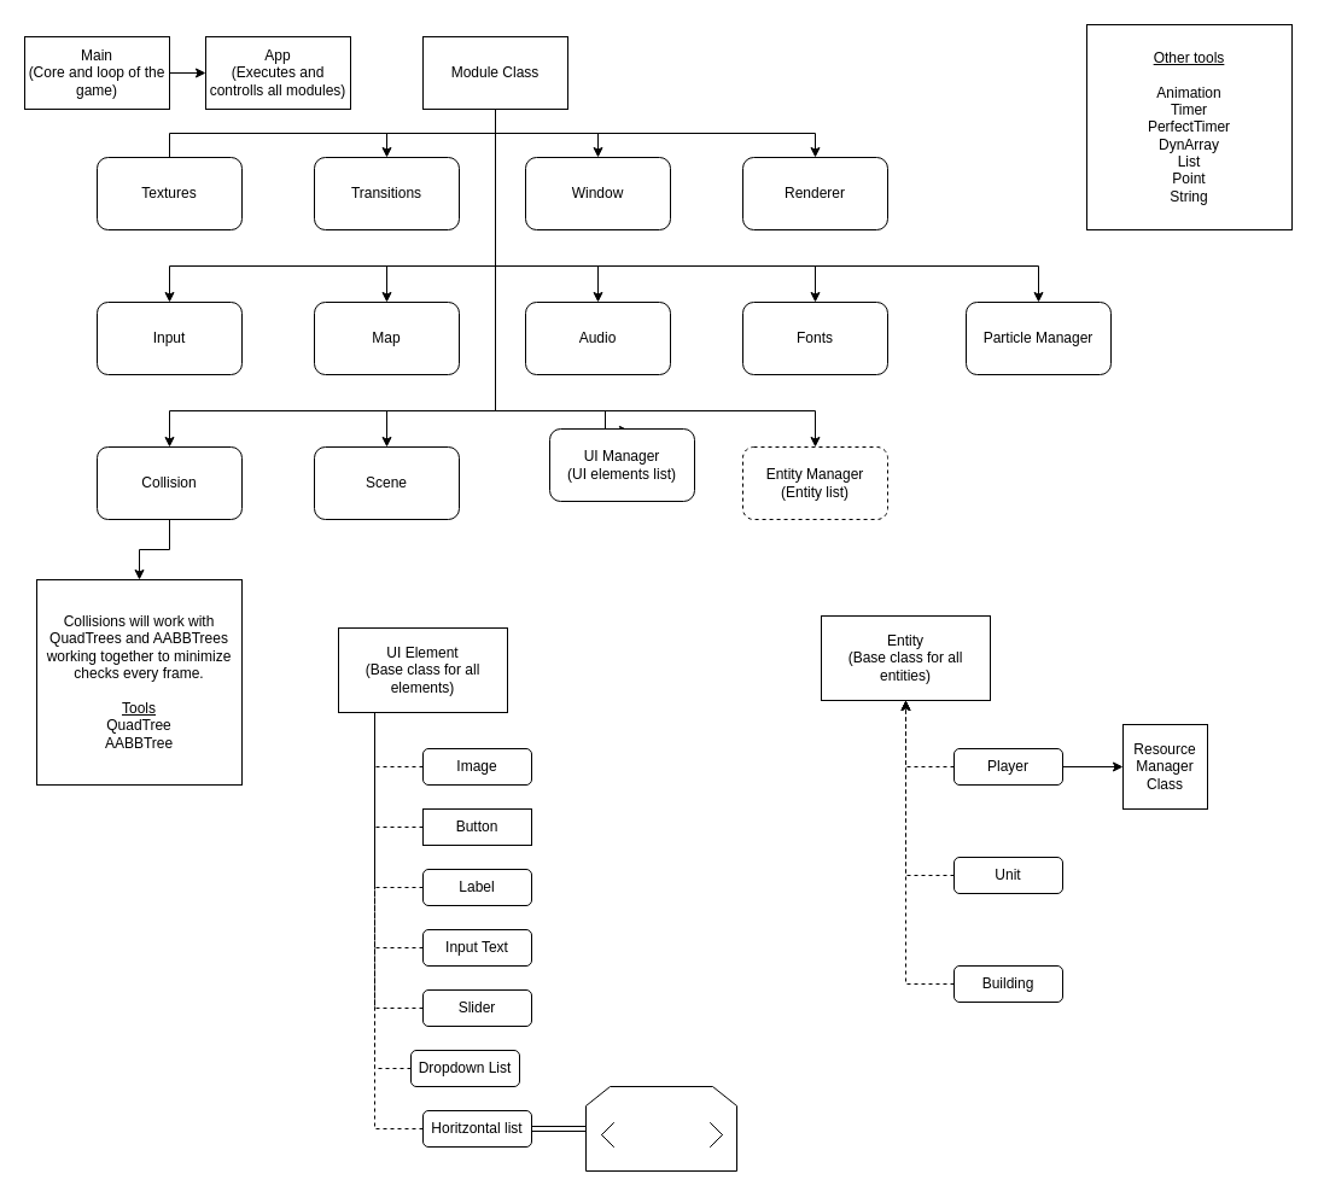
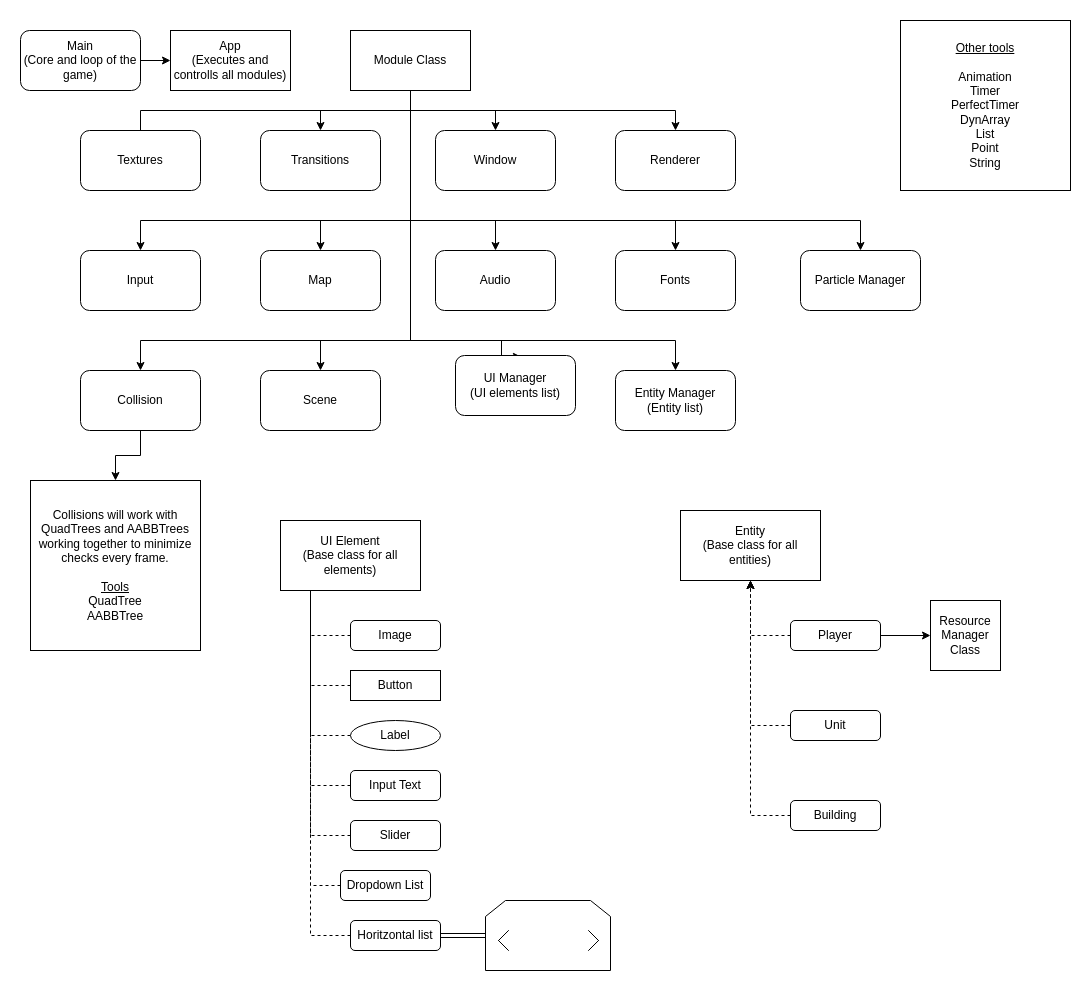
- <mxCell id="34" value="Main&lt;br&gt;(Core and loop of the game)" style="rounded=0;whiteSpace=wrap;html=1;" parent="1" vertex="1"><mxGeometry x="20" y="30" width="120" height="60" as="geometry" /></mxCell>
+ <mxCell id="34" value="Main&lt;br&gt;(Core and loop of the game)" style="whiteSpace=wrap;html=1;rounded=1;" parent="1" vertex="1"><mxGeometry x="20" y="30" width="120" height="60" as="geometry" /></mxCell>
- <mxCell id="27" value="Entity Manager&lt;br&gt;(Entity list)" style="rounded=1;whiteSpace=wrap;html=1;dashed=1;" parent="1" vertex="1"><mxGeometry x="615" y="370" width="120" height="60" as="geometry" /></mxCell>
+ <mxCell id="27" value="Entity Manager&lt;br&gt;(Entity list)" style="rounded=1;whiteSpace=wrap;html=1;" parent="1" vertex="1"><mxGeometry x="615" y="370" width="120" height="60" as="geometry" /></mxCell>
- <mxCell id="41" value="Label" style="rounded=1;whiteSpace=wrap;html=1;" parent="1" vertex="1"><mxGeometry x="350" y="720" width="90" height="30" as="geometry" /></mxCell>
+ <mxCell id="41" value="Label" style="ellipse;whiteSpace=wrap;html=1;" parent="1" vertex="1"><mxGeometry x="350" y="720" width="90" height="30" as="geometry" /></mxCell>
